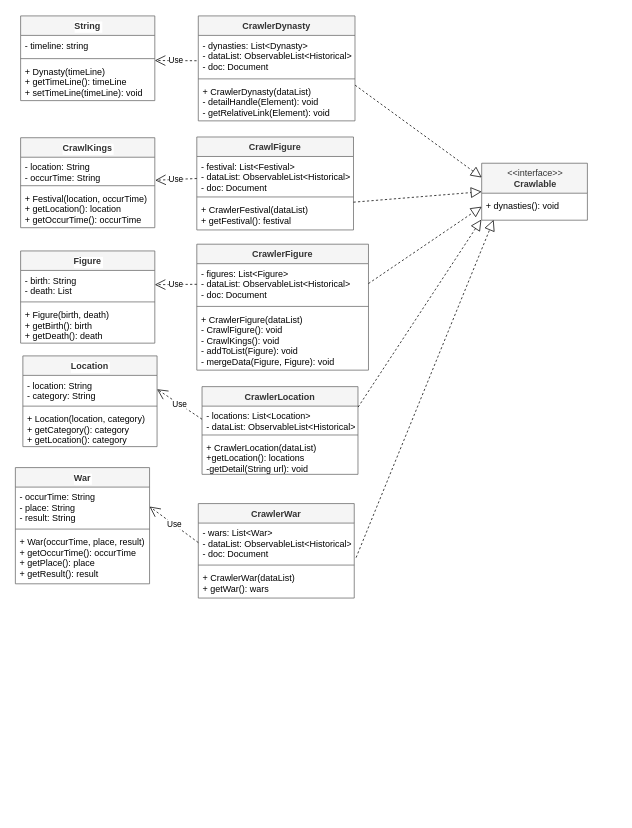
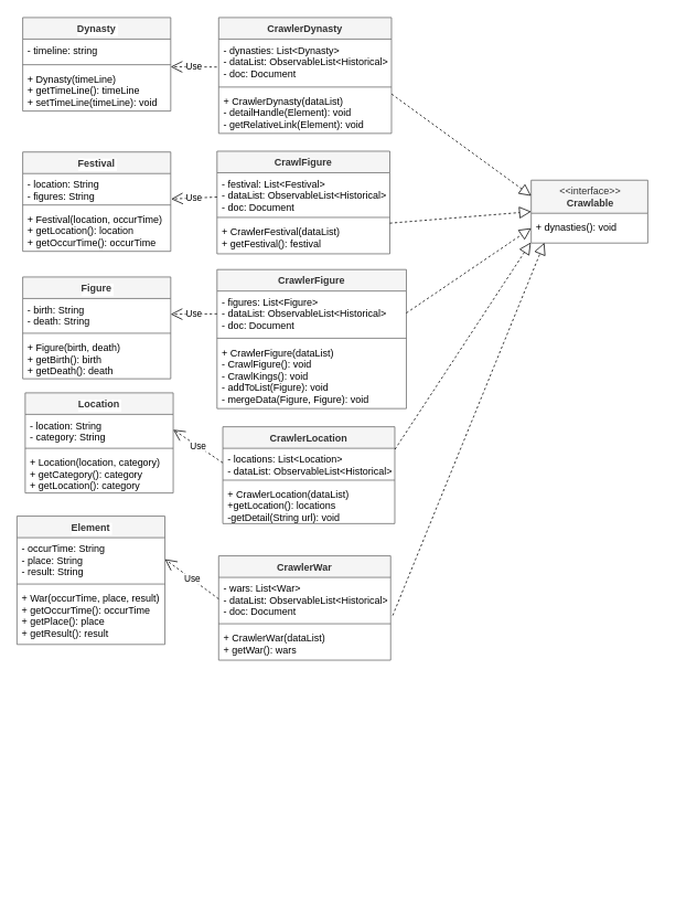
- <mxCell id="15" value="String" style="swimlane;fontStyle=1;align=center;verticalAlign=top;childLayout=stackLayout;horizontal=1;startSize=26;horizontalStack=0;resizeParent=1;resizeParentMax=0;resizeLast=0;collapsible=1;marginBottom=0;strokeColor=#666666;labelBackgroundColor=#FFFFFF;fontColor=#333333;fillColor=#f5f5f5;rounded=0;" parent="2" vertex="1"><mxGeometry x="7" width="179" height="113" as="geometry" /></mxCell>
+ <mxCell id="15" value="Dynasty" style="swimlane;fontStyle=1;align=center;verticalAlign=top;childLayout=stackLayout;horizontal=1;startSize=26;horizontalStack=0;resizeParent=1;resizeParentMax=0;resizeLast=0;collapsible=1;marginBottom=0;strokeColor=#666666;labelBackgroundColor=#FFFFFF;fontColor=#333333;fillColor=#f5f5f5;rounded=0;" parent="2" vertex="1"><mxGeometry x="7" width="179" height="113" as="geometry" /></mxCell>
- <mxCell id="19" value="CrawlKings" style="swimlane;fontStyle=1;align=center;verticalAlign=top;childLayout=stackLayout;horizontal=1;startSize=26;horizontalStack=0;resizeParent=1;resizeParentMax=0;resizeLast=0;collapsible=1;marginBottom=0;strokeColor=#666666;labelBackgroundColor=#FFFFFF;fontColor=#333333;fillColor=#f5f5f5;rounded=0;" parent="2" vertex="1"><mxGeometry x="7" y="162.5" width="179" height="120" as="geometry" /></mxCell>
+ <mxCell id="19" value="Festival" style="swimlane;fontStyle=1;align=center;verticalAlign=top;childLayout=stackLayout;horizontal=1;startSize=26;horizontalStack=0;resizeParent=1;resizeParentMax=0;resizeLast=0;collapsible=1;marginBottom=0;strokeColor=#666666;labelBackgroundColor=#FFFFFF;fontColor=#333333;fillColor=#f5f5f5;rounded=0;" parent="2" vertex="1"><mxGeometry x="7" y="162.5" width="179" height="120" as="geometry" /></mxCell>
- <mxCell id="20" value="- location: String&#10;- occurTime: String" style="text;strokeColor=none;fillColor=none;align=left;verticalAlign=top;spacingLeft=4;spacingRight=4;overflow=hidden;rotatable=0;points=[[0,0.5],[1,0.5]];portConstraint=eastwest;fontColor=#000000;rounded=0;" parent="19" vertex="1"><mxGeometry y="26" width="179" height="34" as="geometry" /></mxCell>
+ <mxCell id="20" value="- location: String&#10;- figures: String" style="text;strokeColor=none;fillColor=none;align=left;verticalAlign=top;spacingLeft=4;spacingRight=4;overflow=hidden;rotatable=0;points=[[0,0.5],[1,0.5]];portConstraint=eastwest;fontColor=#000000;rounded=0;" parent="19" vertex="1"><mxGeometry y="26" width="179" height="34" as="geometry" /></mxCell>
- <mxCell id="4" value="- birth: String&#10;- death: List" style="text;strokeColor=none;fillColor=none;align=left;verticalAlign=top;spacingLeft=4;spacingRight=4;overflow=hidden;rotatable=0;points=[[0,0.5],[1,0.5]];portConstraint=eastwest;fontColor=#000000;rounded=0;" parent="3" vertex="1"><mxGeometry y="26" width="179" height="38" as="geometry" /></mxCell>
+ <mxCell id="4" value="- birth: String&#10;- death: String" style="text;strokeColor=none;fillColor=none;align=left;verticalAlign=top;spacingLeft=4;spacingRight=4;overflow=hidden;rotatable=0;points=[[0,0.5],[1,0.5]];portConstraint=eastwest;fontColor=#000000;rounded=0;" parent="3" vertex="1"><mxGeometry y="26" width="179" height="38" as="geometry" /></mxCell>
- <mxCell id="11" value="War" style="swimlane;fontStyle=1;align=center;verticalAlign=top;childLayout=stackLayout;horizontal=1;startSize=26;horizontalStack=0;resizeParent=1;resizeParentMax=0;resizeLast=0;collapsible=1;marginBottom=0;strokeColor=#666666;labelBackgroundColor=#FFFFFF;fontColor=#333333;fillColor=#f5f5f5;rounded=0;" parent="2" vertex="1"><mxGeometry y="602.5" width="179" height="155" as="geometry"><mxRectangle x="40" y="720" width="57" height="26" as="alternateBounds" /></mxGeometry></mxCell>
+ <mxCell id="11" value="Element" style="swimlane;fontStyle=1;align=center;verticalAlign=top;childLayout=stackLayout;horizontal=1;startSize=26;horizontalStack=0;resizeParent=1;resizeParentMax=0;resizeLast=0;collapsible=1;marginBottom=0;strokeColor=#666666;labelBackgroundColor=#FFFFFF;fontColor=#333333;fillColor=#f5f5f5;rounded=0;" parent="2" vertex="1"><mxGeometry y="602.5" width="179" height="155" as="geometry"><mxRectangle x="40" y="720" width="57" height="26" as="alternateBounds" /></mxGeometry></mxCell>
